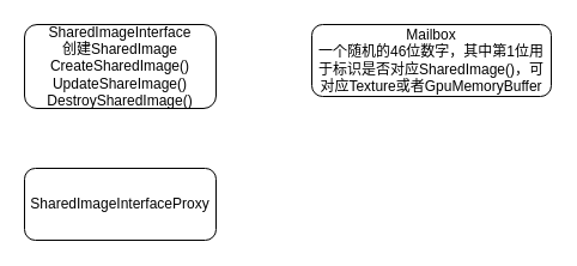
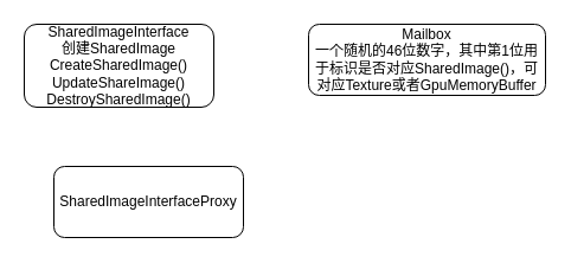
- <mxCell id="2" value="SharedImageInterfaceProxy" style="rounded=1;whiteSpace=wrap;html=1;" vertex="1" parent="1"><mxGeometry x="20" y="140" width="160" height="60" as="geometry" /></mxCell>
+ <mxCell id="2" value="SharedImageInterfaceProxy" style="rounded=1;whiteSpace=wrap;html=1;" vertex="1" parent="1"><mxGeometry x="45" y="140" width="160" height="60" as="geometry" /></mxCell>
